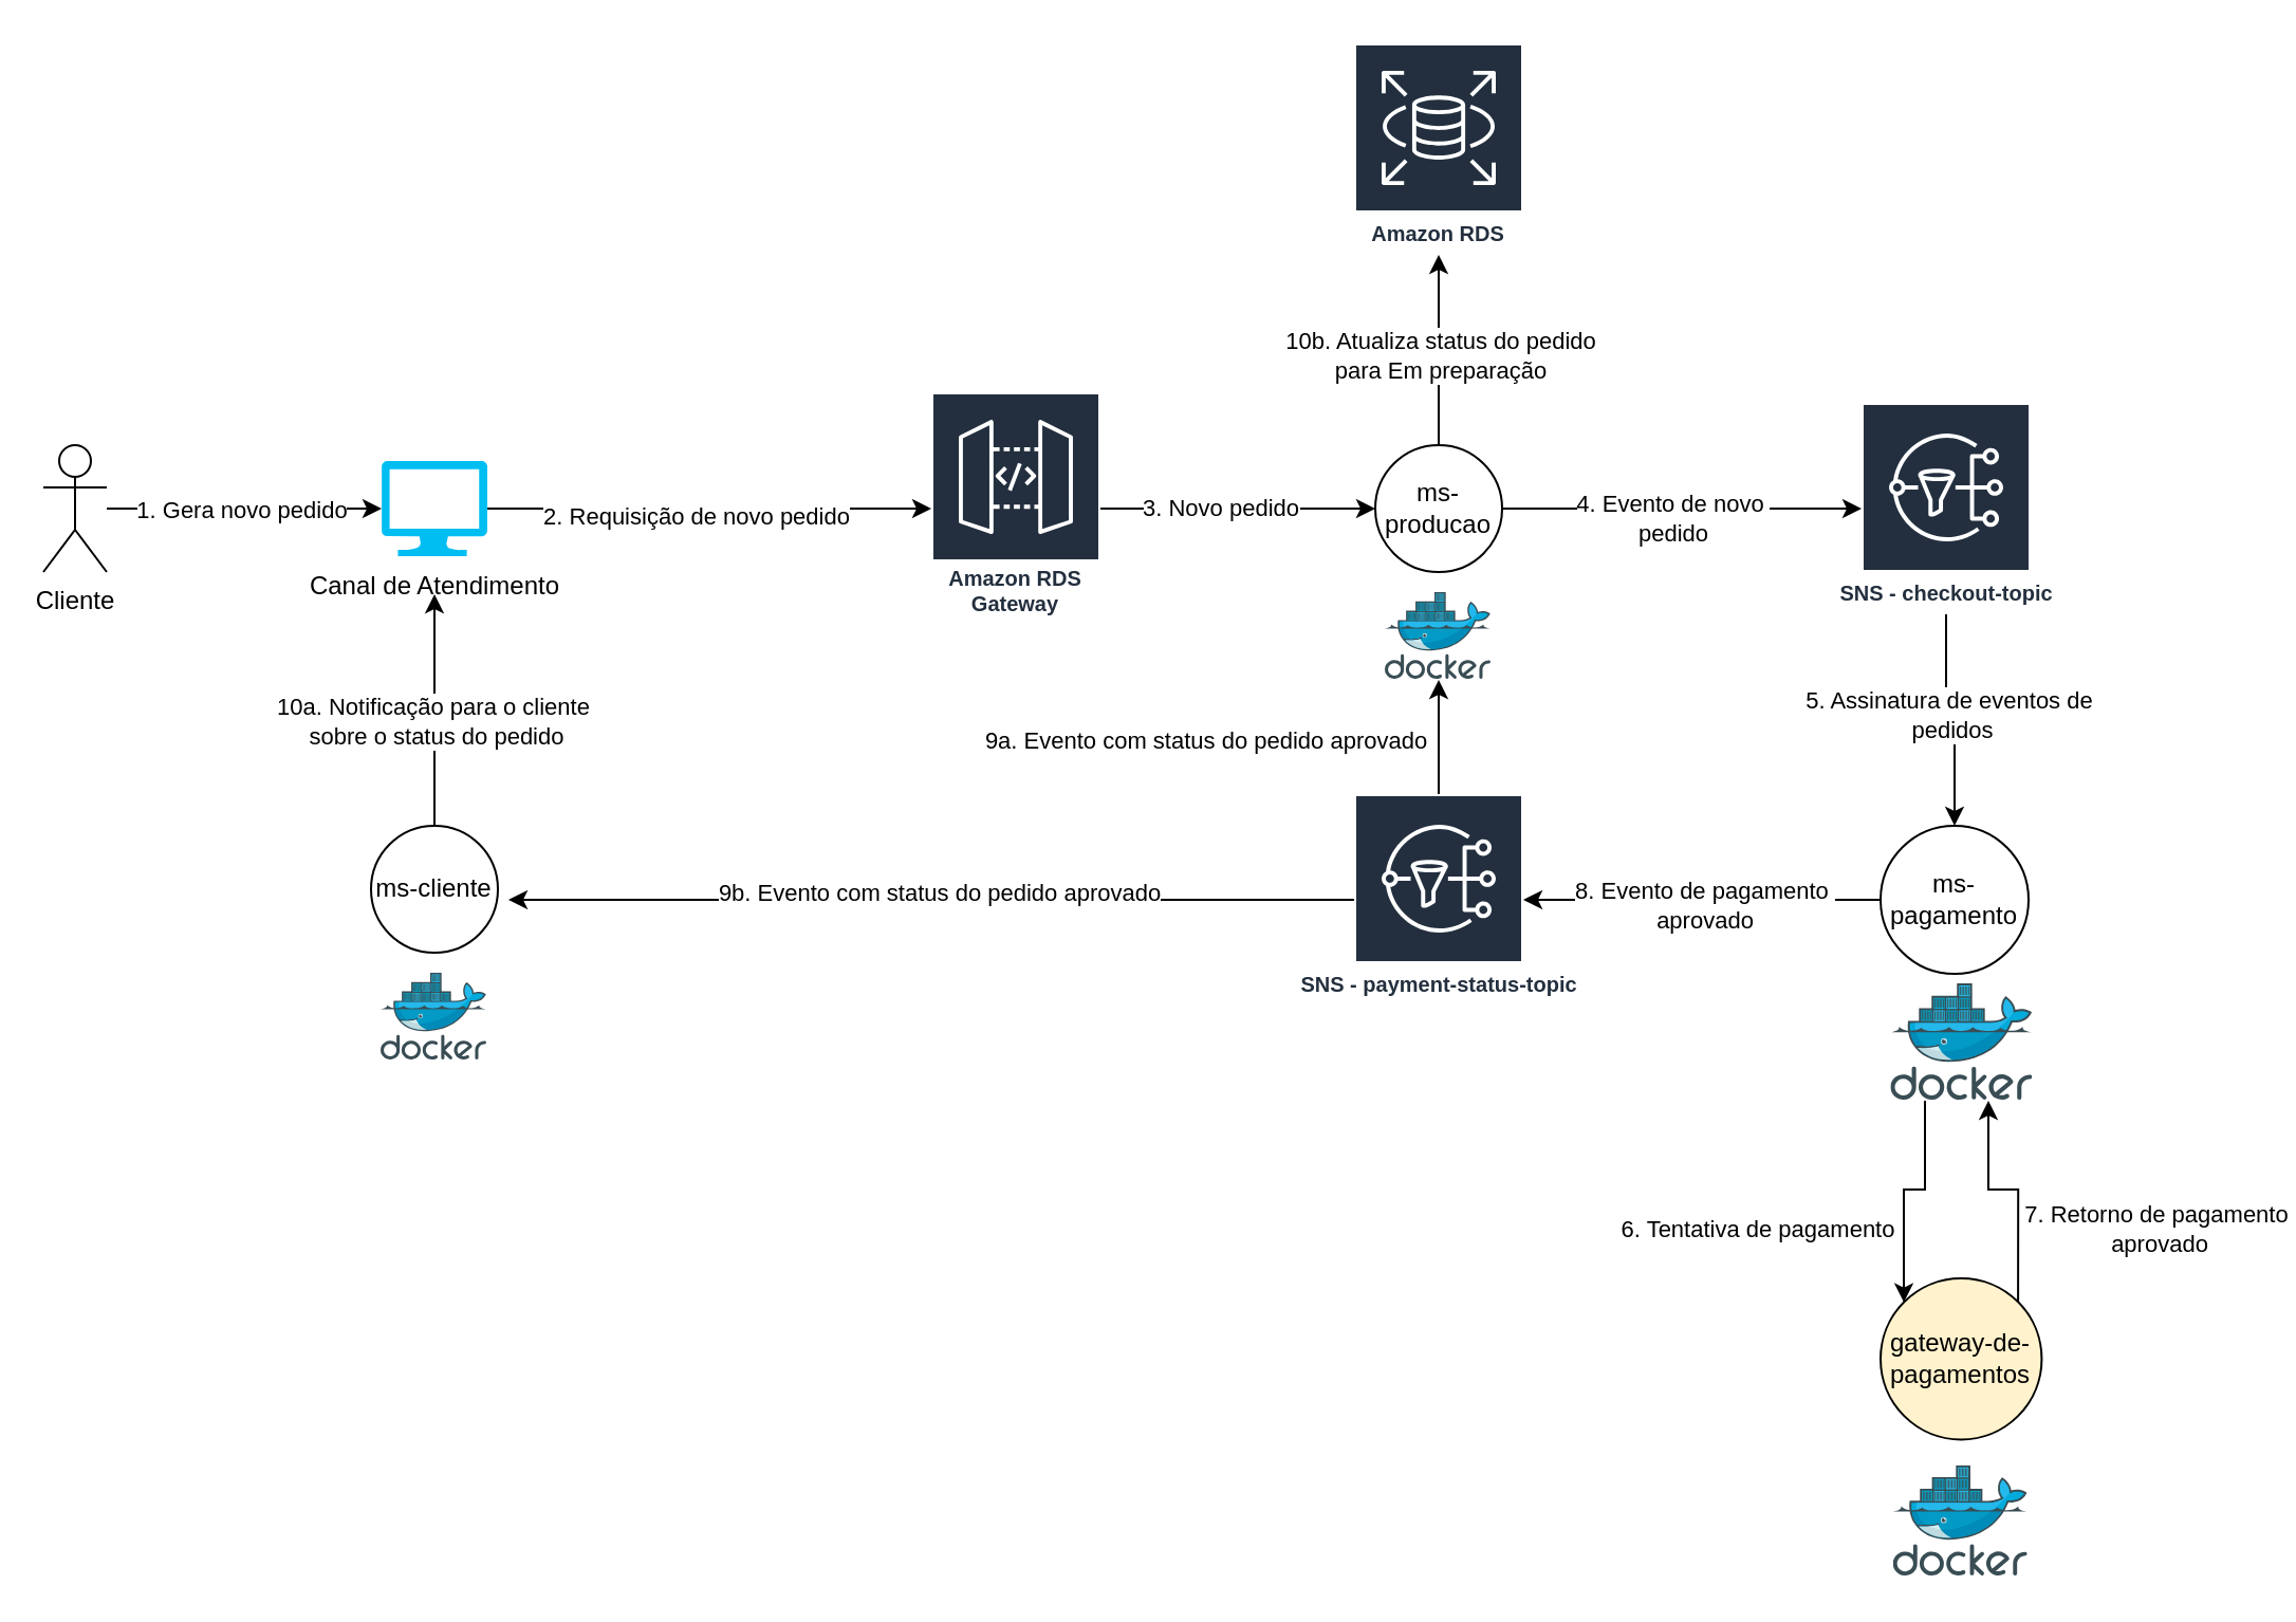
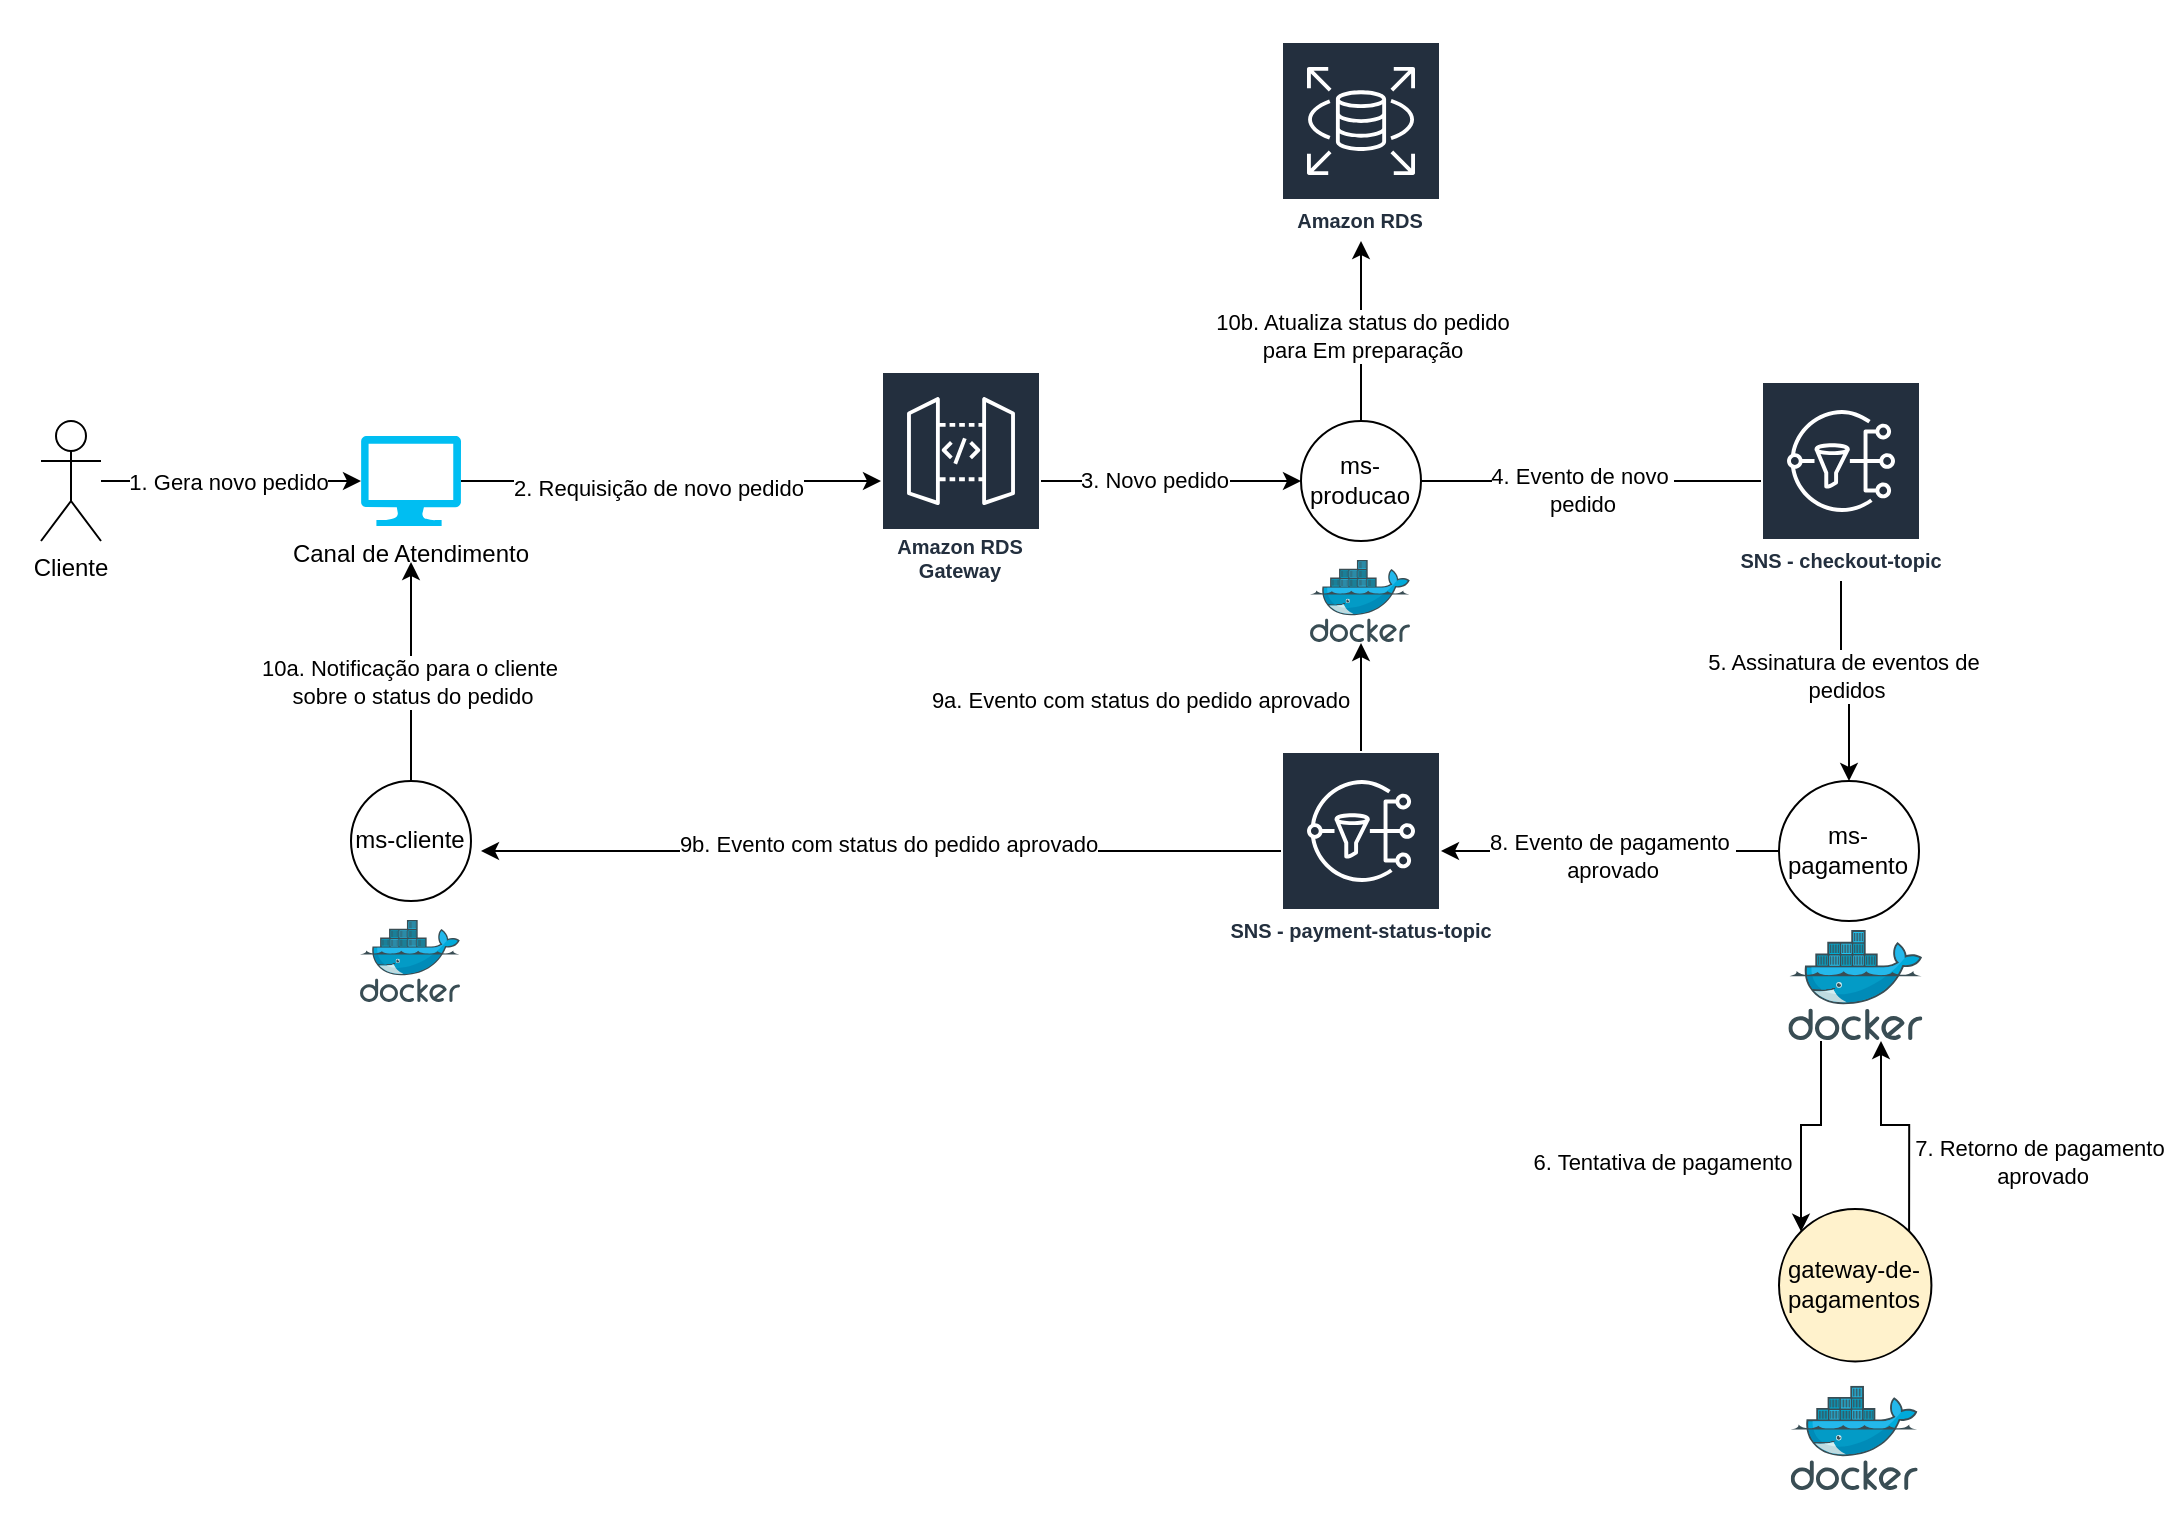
- <mxCell id="32" style="edgeStyle=orthogonalEdgeStyle;rounded=0;orthogonalLoop=1;jettySize=auto;html=1;" edge="1" parent="1" source="16" target="4"><mxGeometry relative="1" as="geometry" /></mxCell>
+ <mxCell id="32" style="edgeStyle=orthogonalEdgeStyle;rounded=0;orthogonalLoop=1;jettySize=auto;html=1;endArrow=none;" edge="1" parent="1" source="16" target="4"><mxGeometry relative="1" as="geometry" /></mxCell>
